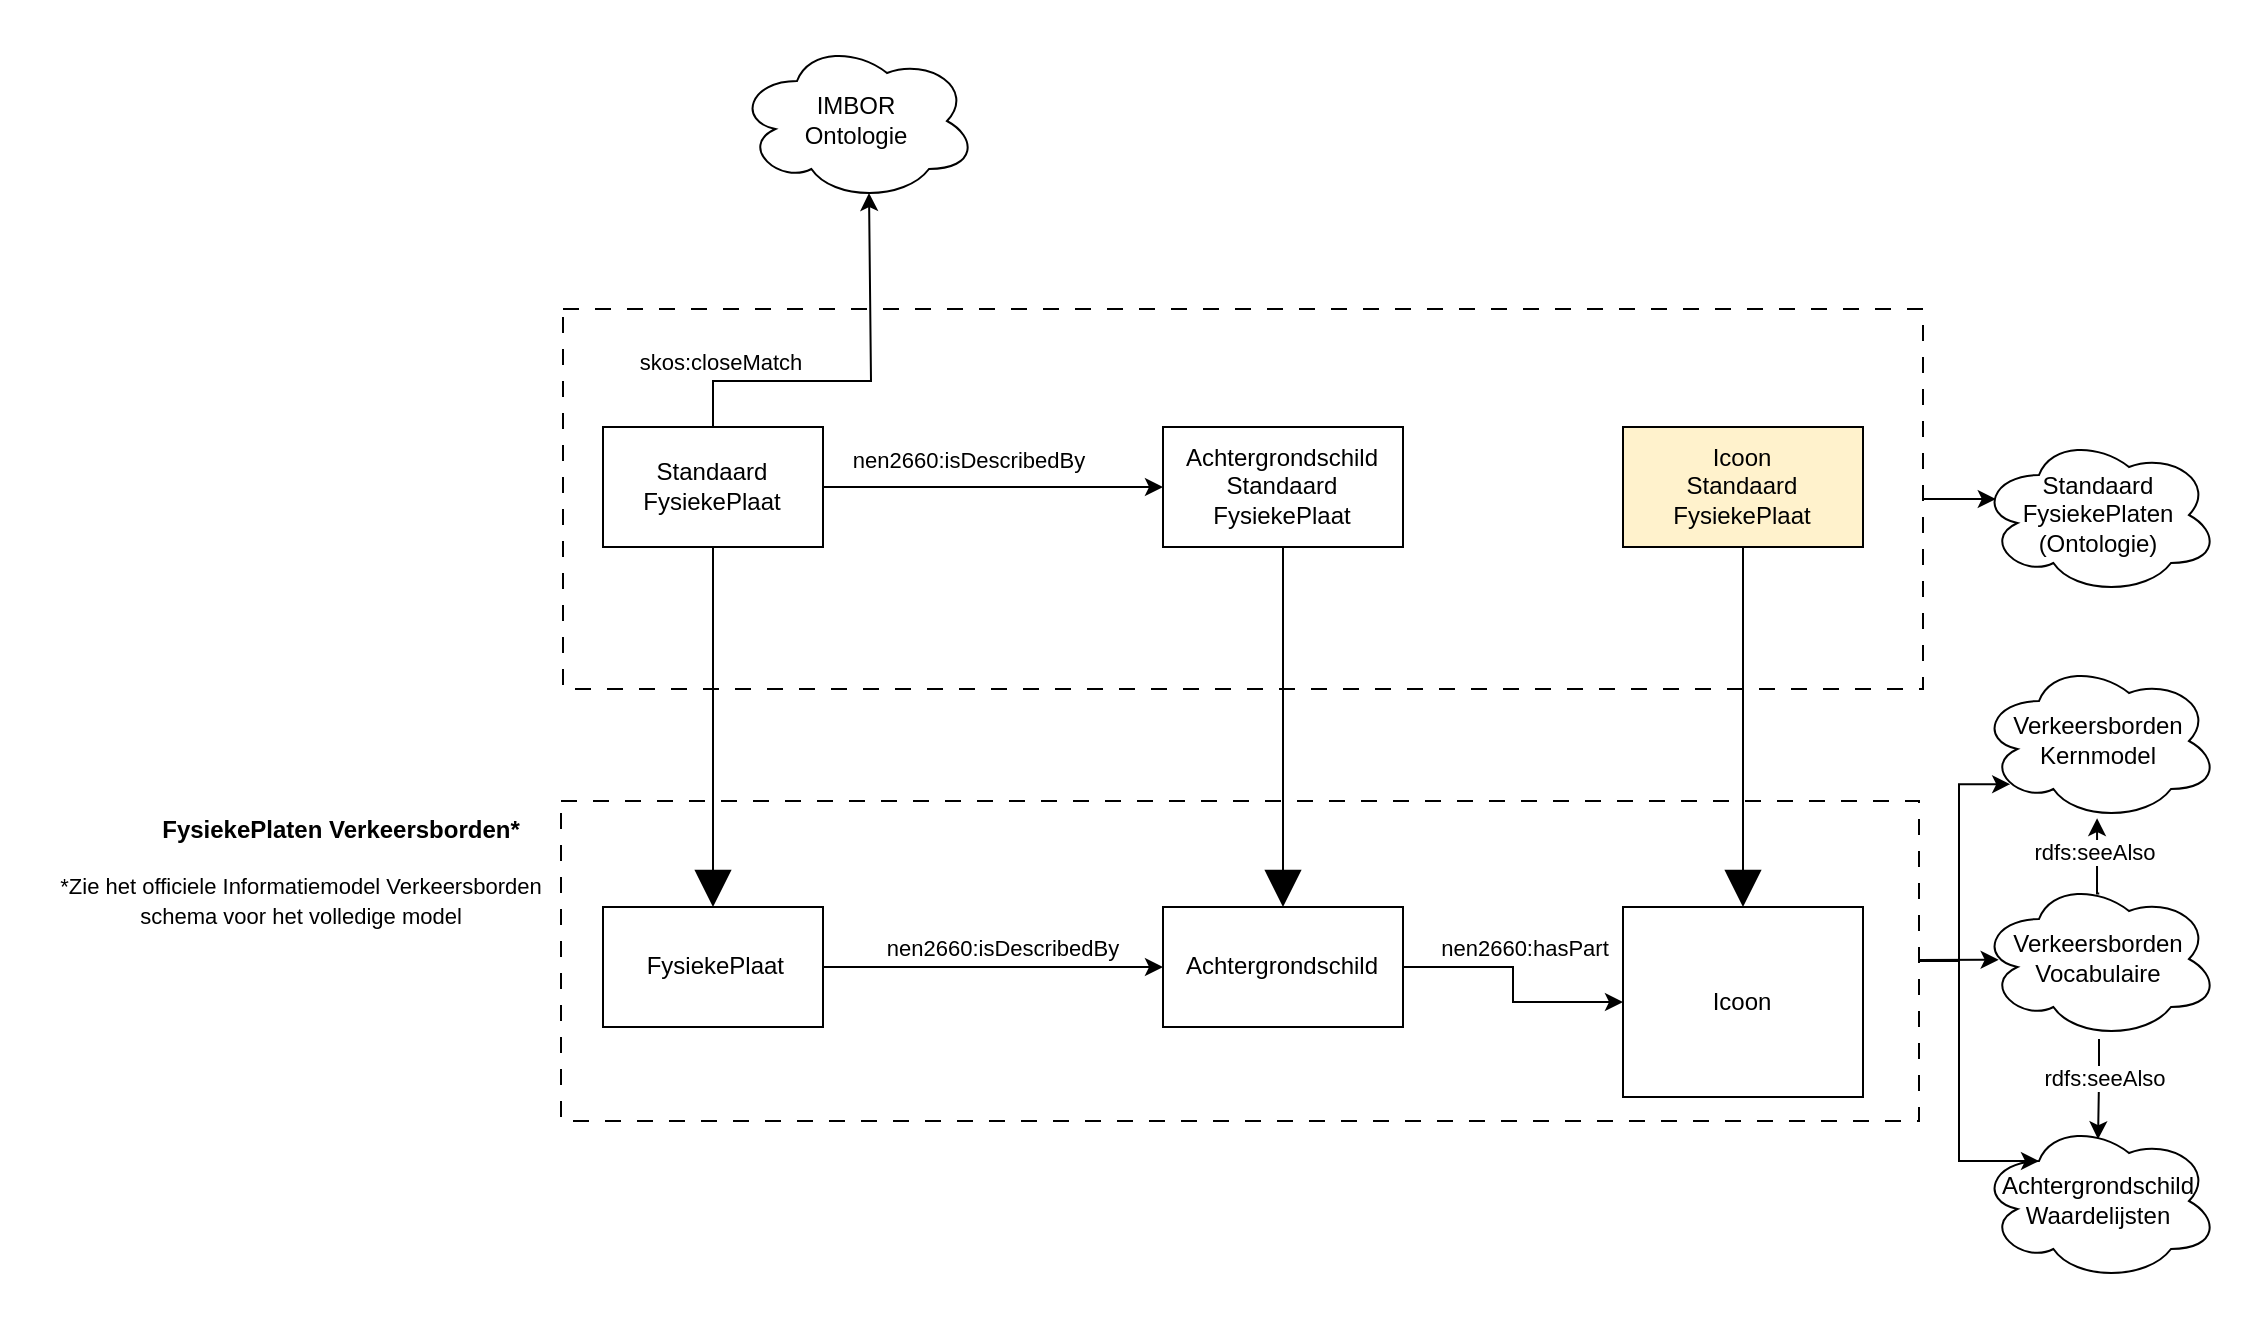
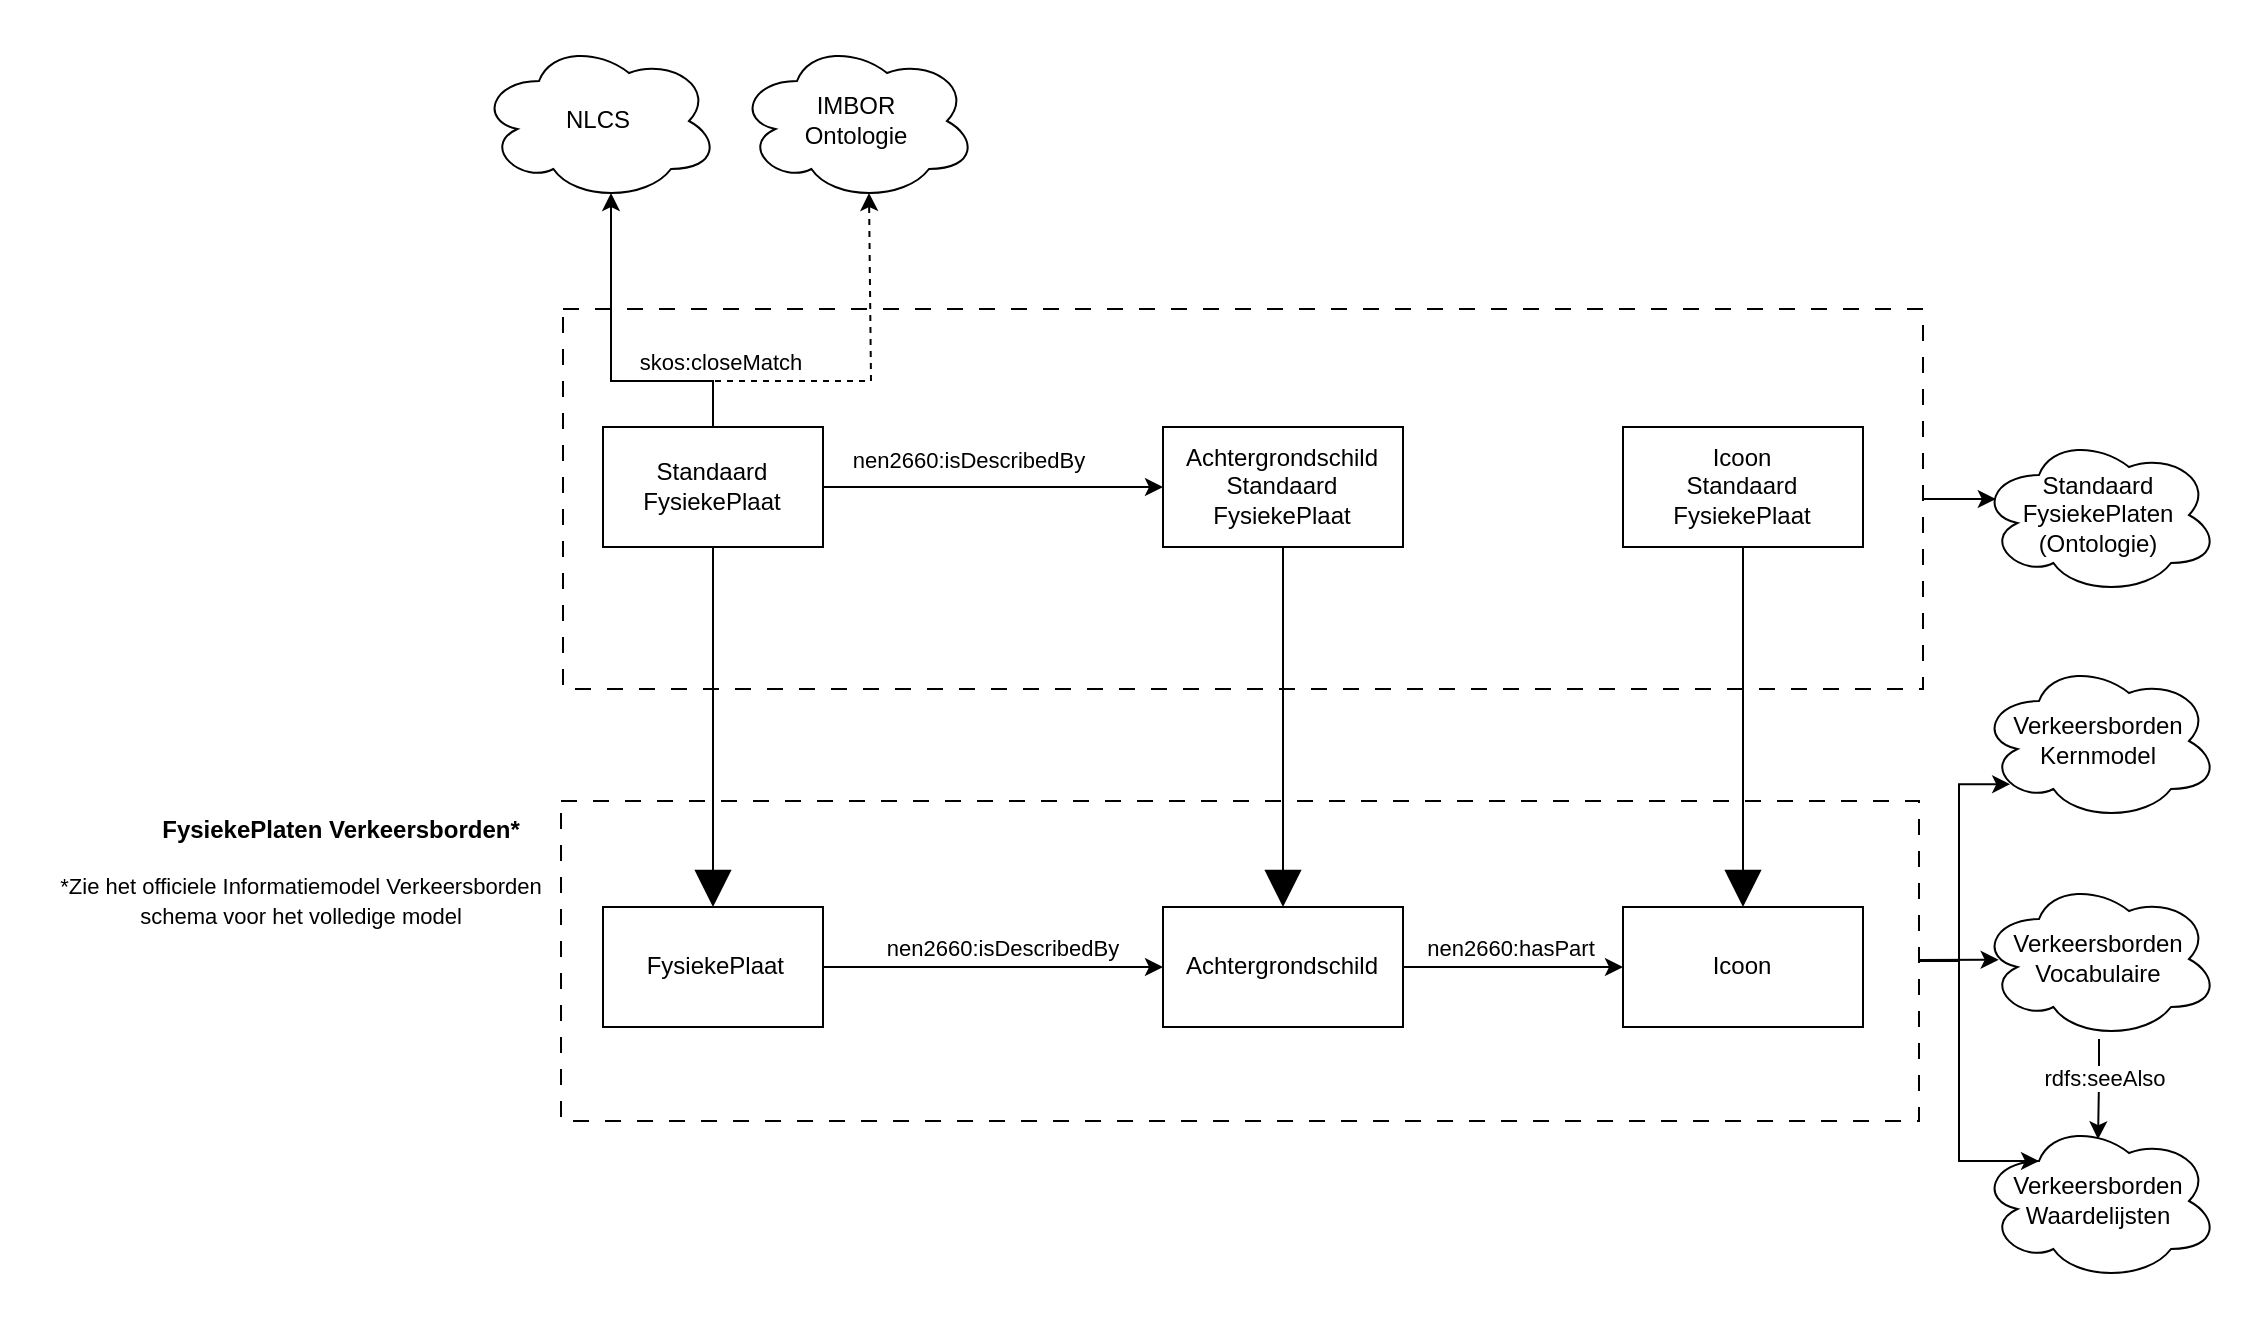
+ <mxCell id="4" value="&lt;div&gt;NLCS&lt;/div&gt;" style="ellipse;shape=cloud;whiteSpace=wrap;html=1;" parent="1" vertex="1"><mxGeometry x="239" y="20" width="120" height="80" as="geometry" /></mxCell>
+ <mxCell id="27" style="edgeStyle=orthogonalEdgeStyle;rounded=0;orthogonalLoop=1;jettySize=auto;html=1;exitX=0.5;exitY=0;exitDx=0;exitDy=0;entryX=0.55;entryY=0.95;entryDx=0;entryDy=0;entryPerimeter=0;" parent="1" source="24" target="4" edge="1"><mxGeometry relative="1" as="geometry"><Array as="points"><mxPoint x="356" y="190" /><mxPoint x="305" y="190" /></Array></mxGeometry></mxCell>
- <mxCell id="28" style="edgeStyle=orthogonalEdgeStyle;rounded=0;orthogonalLoop=1;jettySize=auto;html=1;entryX=0.55;entryY=0.95;entryDx=0;entryDy=0;entryPerimeter=0;" parent="1" source="24" target="3" edge="1"><mxGeometry relative="1" as="geometry"><Array as="points"><mxPoint x="356" y="190" /><mxPoint x="435" y="190" /></Array></mxGeometry></mxCell>
+ <mxCell id="28" style="edgeStyle=orthogonalEdgeStyle;rounded=0;orthogonalLoop=1;jettySize=auto;html=1;entryX=0.55;entryY=0.95;entryDx=0;entryDy=0;entryPerimeter=0;dashed=1;" parent="1" source="24" target="3" edge="1"><mxGeometry relative="1" as="geometry"><Array as="points"><mxPoint x="356" y="190" /><mxPoint x="435" y="190" /></Array></mxGeometry></mxCell>
- <mxCell id="20" value="&lt;div&gt;Icoon&lt;/div&gt;&lt;div&gt;Standaard FysiekePlaat&lt;br&gt;&lt;/div&gt;" style="rounded=0;whiteSpace=wrap;html=1;fillColor=#fff2cc;" parent="1" vertex="1"><mxGeometry x="811" y="213" width="120" height="60" as="geometry" /></mxCell>
+ <mxCell id="20" value="&lt;div&gt;Icoon&lt;/div&gt;&lt;div&gt;Standaard FysiekePlaat&lt;br&gt;&lt;/div&gt;" style="rounded=0;whiteSpace=wrap;html=1;" parent="1" vertex="1"><mxGeometry x="811" y="213" width="120" height="60" as="geometry" /></mxCell>
- <mxCell id="36" style="edgeStyle=orthogonalEdgeStyle;rounded=0;orthogonalLoop=1;jettySize=auto;html=1;entryX=0.492;entryY=0.982;entryDx=0;entryDy=0;entryPerimeter=0;exitX=0.501;exitY=0.091;exitDx=0;exitDy=0;exitPerimeter=0;" parent="1" source="14" target="15" edge="1"><mxGeometry relative="1" as="geometry" /></mxCell>
- <mxCell id="37" value="rdfs:seeAlso" style="edgeLabel;html=1;align=center;verticalAlign=middle;resizable=0;points=[];" parent="36" vertex="1" connectable="0"><mxGeometry x="0.126" y="2" relative="1" as="geometry"><mxPoint as="offset" /></mxGeometry></mxCell>
- <mxCell id="8" value="Icoon" style="rounded=0;whiteSpace=wrap;html=1;" parent="1" vertex="1"><mxGeometry x="811" y="453" width="120" height="95" as="geometry" /></mxCell>
+ <mxCell id="8" value="Icoon" style="rounded=0;whiteSpace=wrap;html=1;" parent="1" vertex="1"><mxGeometry x="811" y="453" width="120" height="60" as="geometry" /></mxCell>
- <mxCell id="30" value="&lt;div&gt;Achtergrondschild&lt;/div&gt;&lt;div&gt;Waardelijsten&lt;br&gt;&lt;/div&gt;" style="ellipse;shape=cloud;whiteSpace=wrap;html=1;" parent="1" vertex="1"><mxGeometry x="989" y="560" width="120" height="80" as="geometry" /></mxCell>
+ <mxCell id="30" value="&lt;div&gt;Verkeersborden&lt;/div&gt;&lt;div&gt;Waardelijsten&lt;br&gt;&lt;/div&gt;" style="ellipse;shape=cloud;whiteSpace=wrap;html=1;" parent="1" vertex="1"><mxGeometry x="989" y="560" width="120" height="80" as="geometry" /></mxCell>
